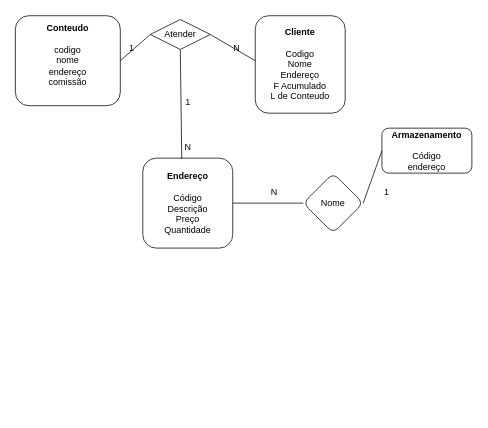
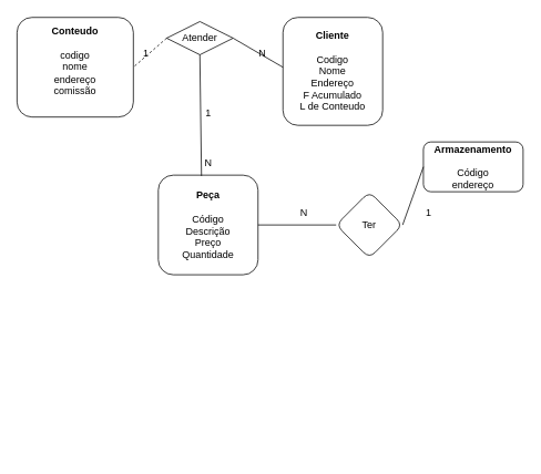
- <mxCell id="15" value="" style="endArrow=none;html=1;rounded=0;entryX=1;entryY=0.5;entryDx=0;entryDy=0;exitX=0;exitY=0.5;exitDx=0;exitDy=0;" parent="1" source="3" target="2" edge="1"><mxGeometry width="50" height="50" relative="1" as="geometry"><mxPoint x="540" y="260" as="sourcePoint" /><mxPoint x="590" y="210" as="targetPoint" /></mxGeometry></mxCell>
+ <mxCell id="15" value="" style="endArrow=none;html=1;rounded=0;entryX=1;entryY=0.5;entryDx=0;entryDy=0;exitX=0;exitY=0.5;exitDx=0;exitDy=0;dashed=1;" parent="1" source="3" target="2" edge="1"><mxGeometry width="50" height="50" relative="1" as="geometry"><mxPoint x="540" y="260" as="sourcePoint" /><mxPoint x="590" y="210" as="targetPoint" /></mxGeometry></mxCell>
- <mxCell id="8" value="&lt;div&gt;&lt;b&gt;Endereço &lt;/b&gt;&lt;br&gt;&lt;/div&gt;&lt;div&gt;&lt;br&gt;&lt;/div&gt;&lt;div&gt;Código&lt;/div&gt;&lt;div&gt;Descrição&lt;/div&gt;&lt;div&gt;Preço&lt;/div&gt;&lt;div&gt;Quantidade&lt;br&gt;&lt;/div&gt;" style="rounded=1;whiteSpace=wrap;html=1;" parent="1" vertex="1"><mxGeometry x="190" y="210" width="120" height="120" as="geometry" /></mxCell>
+ <mxCell id="8" value="&lt;div&gt;&lt;b&gt;Peça &lt;/b&gt;&lt;br&gt;&lt;/div&gt;&lt;div&gt;&lt;br&gt;&lt;/div&gt;&lt;div&gt;Código&lt;/div&gt;&lt;div&gt;Descrição&lt;/div&gt;&lt;div&gt;Preço&lt;/div&gt;&lt;div&gt;Quantidade&lt;br&gt;&lt;/div&gt;" style="rounded=1;whiteSpace=wrap;html=1;" parent="1" vertex="1"><mxGeometry x="190" y="210" width="120" height="120" as="geometry" /></mxCell>
- <mxCell id="9" value="Nome" style="rhombus;whiteSpace=wrap;html=1;rounded=1;" parent="1" vertex="1"><mxGeometry x="404" y="230" width="80" height="80" as="geometry" /></mxCell>
+ <mxCell id="9" value="Ter" style="rhombus;whiteSpace=wrap;html=1;rounded=1;" parent="1" vertex="1"><mxGeometry x="404" y="230" width="80" height="80" as="geometry" /></mxCell>
